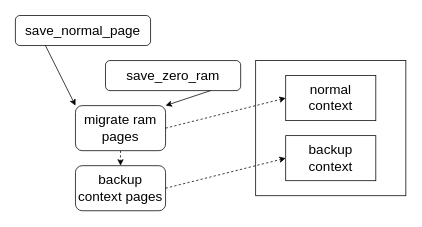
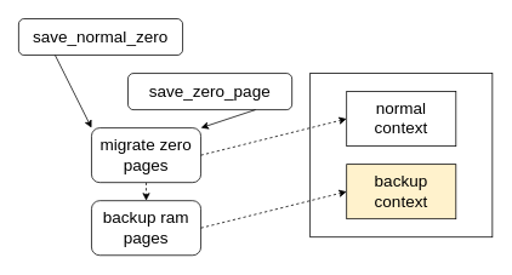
- <mxCell id="8" value="save_normal_page" style="rounded=1;whiteSpace=wrap;html=1;fontSize=18;" vertex="1" parent="1"><mxGeometry x="20" y="20" width="180" height="40" as="geometry" /></mxCell>
+ <mxCell id="8" value="save_normal_zero" style="rounded=1;whiteSpace=wrap;html=1;fontSize=18;" vertex="1" parent="1"><mxGeometry x="20" y="20" width="180" height="40" as="geometry" /></mxCell>
- <mxCell id="9" value="save_zero_ram" style="rounded=1;whiteSpace=wrap;html=1;fontSize=18;" vertex="1" parent="1"><mxGeometry x="140" y="80" width="180" height="40" as="geometry" /></mxCell>
+ <mxCell id="9" value="save_zero_page" style="rounded=1;whiteSpace=wrap;html=1;fontSize=18;" vertex="1" parent="1"><mxGeometry x="140" y="80" width="180" height="40" as="geometry" /></mxCell>
- <mxCell id="7" value="migrate ram pages" style="rounded=1;whiteSpace=wrap;html=1;fontSize=18;" vertex="1" parent="1"><mxGeometry x="100" y="140" width="120" height="60" as="geometry" /></mxCell>
+ <mxCell id="7" value="migrate zero pages" style="rounded=1;whiteSpace=wrap;html=1;fontSize=18;" vertex="1" parent="1"><mxGeometry x="100" y="140" width="120" height="60" as="geometry" /></mxCell>
- <mxCell id="4" value="backup&lt;br&gt;context" style="rounded=0;whiteSpace=wrap;html=1;fontSize=18;" vertex="1" parent="1"><mxGeometry x="380" y="180" width="120" height="60" as="geometry" /></mxCell>
+ <mxCell id="4" value="backup&lt;br&gt;context" style="rounded=0;whiteSpace=wrap;html=1;fontSize=18;fillColor=#fff2cc;" vertex="1" parent="1"><mxGeometry x="380" y="180" width="120" height="60" as="geometry" /></mxCell>
- <mxCell id="5" value="backup context pages" style="rounded=1;whiteSpace=wrap;html=1;fontSize=18;" vertex="1" parent="1"><mxGeometry x="100" y="220" width="120" height="60" as="geometry" /></mxCell>
+ <mxCell id="5" value="backup ram pages" style="rounded=1;whiteSpace=wrap;html=1;fontSize=18;" vertex="1" parent="1"><mxGeometry x="100" y="220" width="120" height="60" as="geometry" /></mxCell>
